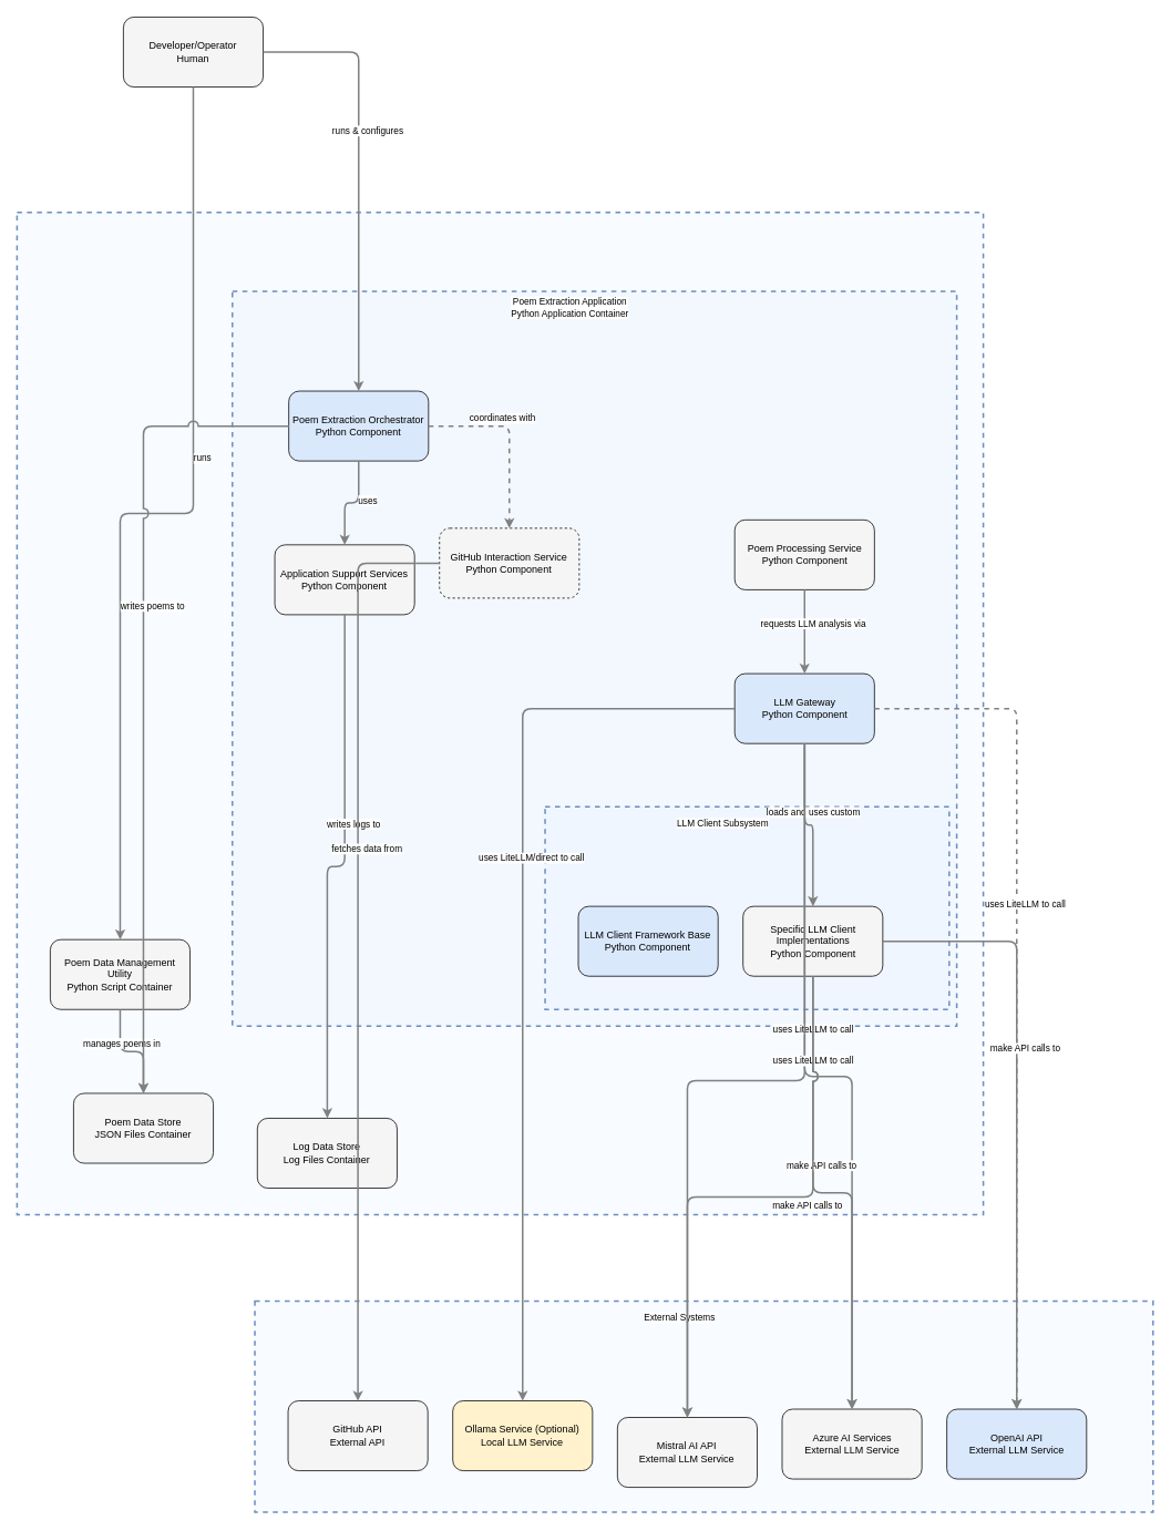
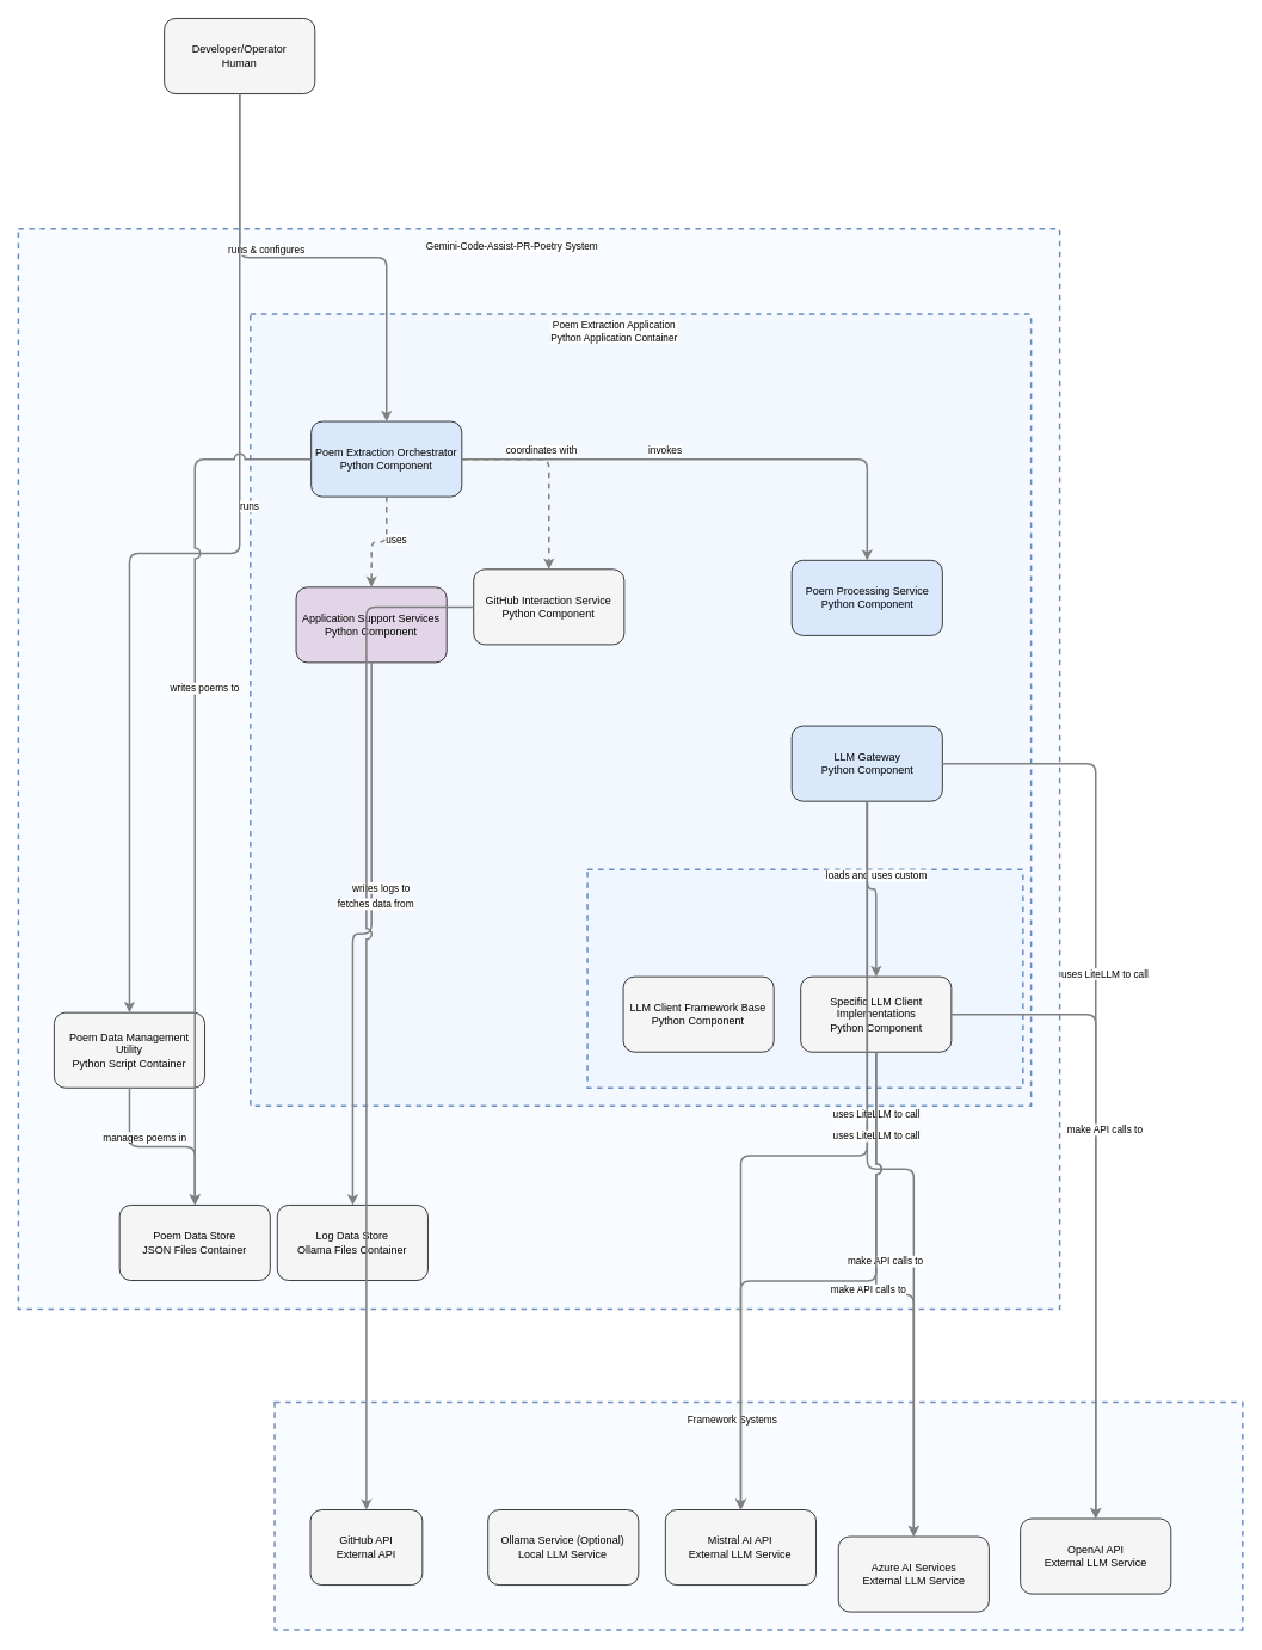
- <mxCell id="10" value="Developer/Operator&lt;br&gt;Human" style="rounded=1;whiteSpace=wrap;html=1;fillColor=#f5f5f5" vertex="1" parent="1"><mxGeometry x="147.987" y="20" width="168.158" height="84.079" as="geometry" /></mxCell>
+ <mxCell id="10" value="Developer/Operator&lt;br&gt;Human" style="rounded=1;whiteSpace=wrap;html=1;fillColor=#f5f5f5" vertex="1" parent="1"><mxGeometry x="182.987" y="20" width="168.158" height="84.079" as="geometry" /></mxCell>
+ <mxCell id="9" value="Gemini-Code-Assist-PR-Poetry System" style="edgeLabel;html=1;align=center;verticalAlign=middle;resizable=0;labelBackgroundColor=white;spacing=5" vertex="1" parent="1"><mxGeometry x="28" y="263" width="1086.71" height="24" as="geometry" /></mxCell>
+ <mxCell id="34" style="edgeStyle=orthogonalEdgeStyle;rounded=1;orthogonalLoop=1;jettySize=auto;html=1;strokeColor=#808080;strokeWidth=2;jumpStyle=arc;jumpSize=10;spacing=15;labelBackgroundColor=white;labelBorderColor=none" edge="1" parent="1" source="19" target="22"><mxGeometry relative="1" as="geometry" /></mxCell>
+ <mxCell id="35" value="invokes" style="edgeLabel;html=1;align=center;verticalAlign=middle;resizable=0;points=[];" vertex="1" connectable="0" parent="34"><mxGeometry x="-0.2" y="10" relative="1" as="geometry"><mxPoint as="offset" /></mxGeometry></mxCell>
- <mxCell id="36" style="edgeStyle=orthogonalEdgeStyle;rounded=1;orthogonalLoop=1;jettySize=auto;html=1;strokeColor=#808080;strokeWidth=2;jumpStyle=arc;jumpSize=10;spacing=15;labelBackgroundColor=white;labelBorderColor=none" edge="1" parent="1" source="19" target="23"><mxGeometry relative="1" as="geometry" /></mxCell>
+ <mxCell id="36" style="edgeStyle=orthogonalEdgeStyle;rounded=1;orthogonalLoop=1;jettySize=auto;html=1;strokeColor=#808080;strokeWidth=2;jumpStyle=arc;jumpSize=10;spacing=15;labelBackgroundColor=white;labelBorderColor=none;dashed=1;" edge="1" parent="1" source="19" target="23"><mxGeometry relative="1" as="geometry" /></mxCell>
- <mxCell id="22" value="Poem Processing Service&lt;br&gt;Python Component" style="rounded=1;whiteSpace=wrap;html=1;fillColor=#f5f5f5" vertex="1" parent="4"><mxGeometry x="604.395" y="275" width="168.158" height="84.079" as="geometry" /></mxCell>
+ <mxCell id="22" value="Poem Processing Service&lt;br&gt;Python Component" style="rounded=1;whiteSpace=wrap;html=1;fillColor=#dae8fc;" vertex="1" parent="4"><mxGeometry x="604.395" y="275" width="168.158" height="84.079" as="geometry" /></mxCell>
- <mxCell id="20" value="GitHub Interaction Service&lt;br&gt;Python Component" style="rounded=1;whiteSpace=wrap;html=1;fillColor=#f5f5f5;dashed=1;" vertex="1" parent="4"><mxGeometry x="249.158" y="285" width="168.158" height="84.079" as="geometry" /></mxCell>
+ <mxCell id="20" value="GitHub Interaction Service&lt;br&gt;Python Component" style="rounded=1;whiteSpace=wrap;html=1;fillColor=#f5f5f5" vertex="1" parent="4"><mxGeometry x="249.158" y="285" width="168.158" height="84.079" as="geometry" /></mxCell>
- <mxCell id="23" value="Application Support Services&lt;br&gt;Python Component" style="rounded=1;whiteSpace=wrap;html=1;fillColor=#f5f5f5" vertex="1" parent="4"><mxGeometry x="51" y="305" width="168.158" height="84.079" as="geometry" /></mxCell>
+ <mxCell id="23" value="Application Support Services&lt;br&gt;Python Component" style="rounded=1;whiteSpace=wrap;html=1;fillColor=#e1d5e7;" vertex="1" parent="4"><mxGeometry x="51" y="305" width="168.158" height="84.079" as="geometry" /></mxCell>
- <mxCell id="40" style="edgeStyle=orthogonalEdgeStyle;rounded=1;orthogonalLoop=1;jettySize=auto;html=1;strokeColor=#808080;strokeWidth=2;jumpStyle=arc;jumpSize=10;spacing=15;labelBackgroundColor=white;labelBorderColor=none" edge="1" parent="1" source="22" target="21"><mxGeometry relative="1" as="geometry" /></mxCell>
- <mxCell id="41" value="requests LLM analysis via" style="edgeLabel;html=1;align=center;verticalAlign=middle;resizable=0;points=[];" vertex="1" connectable="0" parent="40"><mxGeometry x="-0.2" y="10" relative="1" as="geometry"><mxPoint as="offset" /></mxGeometry></mxCell>
- <mxCell id="44" style="edgeStyle=orthogonalEdgeStyle;rounded=1;orthogonalLoop=1;jettySize=auto;html=1;strokeColor=#808080;strokeWidth=2;jumpStyle=arc;jumpSize=10;spacing=15;labelBackgroundColor=white;labelBorderColor=none;dashed=1;" edge="1" parent="1" source="21" target="15"><mxGeometry relative="1" as="geometry" /></mxCell>
+ <mxCell id="44" style="edgeStyle=orthogonalEdgeStyle;rounded=1;orthogonalLoop=1;jettySize=auto;html=1;strokeColor=#808080;strokeWidth=2;jumpStyle=arc;jumpSize=10;spacing=15;labelBackgroundColor=white;labelBorderColor=none" edge="1" parent="1" source="21" target="15"><mxGeometry relative="1" as="geometry" /></mxCell>
- <mxCell id="3" value="LLM Client Subsystem" style="edgeLabel;html=1;align=center;verticalAlign=middle;resizable=0;labelBackgroundColor=white;spacing=5" vertex="1" parent="4"><mxGeometry x="384.237" y="628" width="410.316" height="24" as="geometry" /></mxCell>
- <mxCell id="24" value="LLM Client Framework Base&lt;br&gt;Python Component" style="rounded=1;whiteSpace=wrap;html=1;fillColor=#dae8fc;" vertex="1" parent="2"><mxGeometry x="40" y="120" width="168.158" height="84.079" as="geometry" /></mxCell>
+ <mxCell id="24" value="LLM Client Framework Base&lt;br&gt;Python Component" style="rounded=1;whiteSpace=wrap;html=1;fillColor=#f5f5f5" vertex="1" parent="2"><mxGeometry x="40" y="120" width="168.158" height="84.079" as="geometry" /></mxCell>
- <mxCell id="50" style="edgeStyle=orthogonalEdgeStyle;rounded=1;orthogonalLoop=1;jettySize=auto;html=1;strokeColor=#808080;strokeWidth=2;jumpStyle=arc;jumpSize=10;spacing=15;labelBackgroundColor=white;labelBorderColor=none" edge="1" parent="1" source="21" target="18"><mxGeometry relative="1" as="geometry" /></mxCell>
- <mxCell id="51" value="uses LiteLLM/direct to call" style="edgeLabel;html=1;align=center;verticalAlign=middle;resizable=0;points=[];" vertex="1" connectable="0" parent="50"><mxGeometry x="-0.2" y="10" relative="1" as="geometry"><mxPoint as="offset" /></mxGeometry></mxCell>
- <mxCell id="11" value="Poem Data Store&lt;br&gt;JSON Files Container" style="rounded=1;whiteSpace=wrap;html=1;fillColor=#f5f5f5" vertex="1" parent="8"><mxGeometry x="68.026" y="1060" width="168.158" height="84.079" as="geometry" /></mxCell>
+ <mxCell id="11" value="Poem Data Store&lt;br&gt;JSON Files Container" style="rounded=1;whiteSpace=wrap;html=1;fillColor=#f5f5f5" vertex="1" parent="8"><mxGeometry x="113.026" y="1090" width="168.158" height="84.079" as="geometry" /></mxCell>
- <mxCell id="12" value="Log Data Store&lt;br&gt;Log Files Container" style="rounded=1;whiteSpace=wrap;html=1;fillColor=#f5f5f5" vertex="1" parent="8"><mxGeometry x="289.158" y="1090" width="168.158" height="84.079" as="geometry" /></mxCell>
+ <mxCell id="12" value="Log Data Store&lt;br&gt;Ollama Files Container" style="rounded=1;whiteSpace=wrap;html=1;fillColor=#f5f5f5" vertex="1" parent="8"><mxGeometry x="289.158" y="1090" width="168.158" height="84.079" as="geometry" /></mxCell>
- <mxCell id="7" value="External Systems" style="edgeLabel;html=1;align=center;verticalAlign=middle;resizable=0;labelBackgroundColor=white;spacing=5" vertex="1" parent="1"><mxGeometry x="314.138" y="1573" width="1004.789" height="24" as="geometry" /></mxCell>
+ <mxCell id="7" value="Framework Systems" style="edgeLabel;html=1;align=center;verticalAlign=middle;resizable=0;labelBackgroundColor=white;spacing=5" vertex="1" parent="1"><mxGeometry x="314.138" y="1573" width="1004.789" height="24" as="geometry" /></mxCell>
- <mxCell id="14" value="GitHub API&lt;br&gt;External API" style="rounded=1;whiteSpace=wrap;html=1;fillColor=#f5f5f5" vertex="1" parent="6"><mxGeometry x="40" y="120" width="168.158" height="84.079" as="geometry" /></mxCell>
+ <mxCell id="14" value="GitHub API&lt;br&gt;External API" style="rounded=1;whiteSpace=wrap;html=1;fillColor=#f5f5f5" vertex="1" parent="6"><mxGeometry x="40" y="120" width="125" height="84.079" as="geometry" /></mxCell>
- <mxCell id="18" value="Ollama Service (Optional)&lt;br&gt;Local LLM Service" style="rounded=1;whiteSpace=wrap;html=1;fillColor=#fff2cc;" vertex="1" parent="6"><mxGeometry x="238.158" y="120" width="168.158" height="84.079" as="geometry" /></mxCell>
+ <mxCell id="18" value="Ollama Service (Optional)&lt;br&gt;Local LLM Service" style="rounded=1;whiteSpace=wrap;html=1;fillColor=#f5f5f5" vertex="1" parent="6"><mxGeometry x="238.158" y="120" width="168.158" height="84.079" as="geometry" /></mxCell>
- <mxCell id="16" value="Azure AI Services&lt;br&gt;External LLM Service" style="rounded=1;whiteSpace=wrap;html=1;fillColor=#f5f5f5" vertex="1" parent="6"><mxGeometry x="634.473" y="130" width="168.158" height="84.079" as="geometry" /></mxCell>
+ <mxCell id="16" value="Azure AI Services&lt;br&gt;External LLM Service" style="rounded=1;whiteSpace=wrap;html=1;fillColor=#f5f5f5" vertex="1" parent="6"><mxGeometry x="629.473" y="150" width="168.158" height="84.079" as="geometry" /></mxCell>
- <mxCell id="15" value="OpenAI API&lt;br&gt;External LLM Service" style="rounded=1;whiteSpace=wrap;html=1;fillColor=#dae8fc;" vertex="1" parent="6"><mxGeometry x="832.631" y="130" width="168.158" height="84.079" as="geometry" /></mxCell>
+ <mxCell id="15" value="OpenAI API&lt;br&gt;External LLM Service" style="rounded=1;whiteSpace=wrap;html=1;fillColor=#f5f5f5" vertex="1" parent="6"><mxGeometry x="832.631" y="130" width="168.158" height="84.079" as="geometry" /></mxCell>
- <mxCell id="17" value="Mistral AI API&lt;br&gt;External LLM Service" style="rounded=1;whiteSpace=wrap;html=1;fillColor=#f5f5f5" vertex="1" parent="6"><mxGeometry x="436.316" y="140" width="168.158" height="84.079" as="geometry" /></mxCell>
+ <mxCell id="17" value="Mistral AI API&lt;br&gt;External LLM Service" style="rounded=1;whiteSpace=wrap;html=1;fillColor=#f5f5f5" vertex="1" parent="6"><mxGeometry x="436.316" y="120" width="168.158" height="84.079" as="geometry" /></mxCell>
